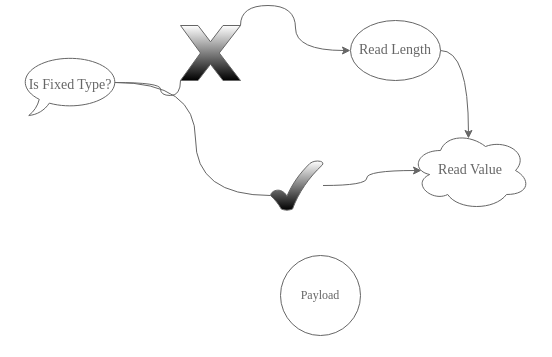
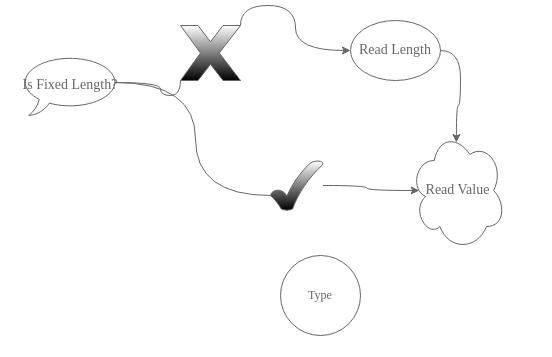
- <mxCell id="9" value="Is Fixed Type?" style="whiteSpace=wrap;html=1;shape=mxgraph.basic.oval_callout;fontFamily=Maple Mono SC NF;fontSize=14;fontColor=#666666;fillColor=none;strokeColor=#666666;" parent="1" vertex="1"><mxGeometry x="20" y="55" width="100" height="60" as="geometry" /></mxCell>
+ <mxCell id="9" value="Is Fixed Length?" style="whiteSpace=wrap;html=1;shape=mxgraph.basic.oval_callout;fontFamily=Maple Mono SC NF;fontSize=14;fontColor=#666666;fillColor=none;strokeColor=#666666;" parent="1" vertex="1"><mxGeometry x="20" y="55" width="100" height="60" as="geometry" /></mxCell>
- <mxCell id="4" value="Read Value" style="ellipse;shape=cloud;whiteSpace=wrap;html=1;fontFamily=Maple Mono SC NF;fontSize=14;fontColor=#666666;fillColor=none;strokeColor=#666666;" parent="1" vertex="1"><mxGeometry x="410" y="130" width="120" height="80" as="geometry" /></mxCell>
+ <mxCell id="4" value="Read Value" style="ellipse;shape=cloud;whiteSpace=wrap;html=1;fontFamily=Maple Mono SC NF;fontSize=14;fontColor=#666666;fillColor=none;strokeColor=#666666;" parent="1" vertex="1"><mxGeometry x="410" y="130" width="95" height="120" as="geometry" /></mxCell>
- <mxCell id="12" value="&lt;font face=&quot;Maple Mono SC NF&quot;&gt;Payload&lt;/font&gt;" style="ellipse;whiteSpace=wrap;html=1;aspect=fixed;strokeColor=#666666;fontColor=#666666;fillColor=none;" parent="1" vertex="1"><mxGeometry x="280" y="255" width="80" height="80" as="geometry" /></mxCell>
+ <mxCell id="12" value="&lt;font face=&quot;Maple Mono SC NF&quot;&gt;Type&lt;/font&gt;" style="ellipse;whiteSpace=wrap;html=1;aspect=fixed;strokeColor=#666666;fontColor=#666666;fillColor=none;" parent="1" vertex="1"><mxGeometry x="280" y="255" width="80" height="80" as="geometry" /></mxCell>
